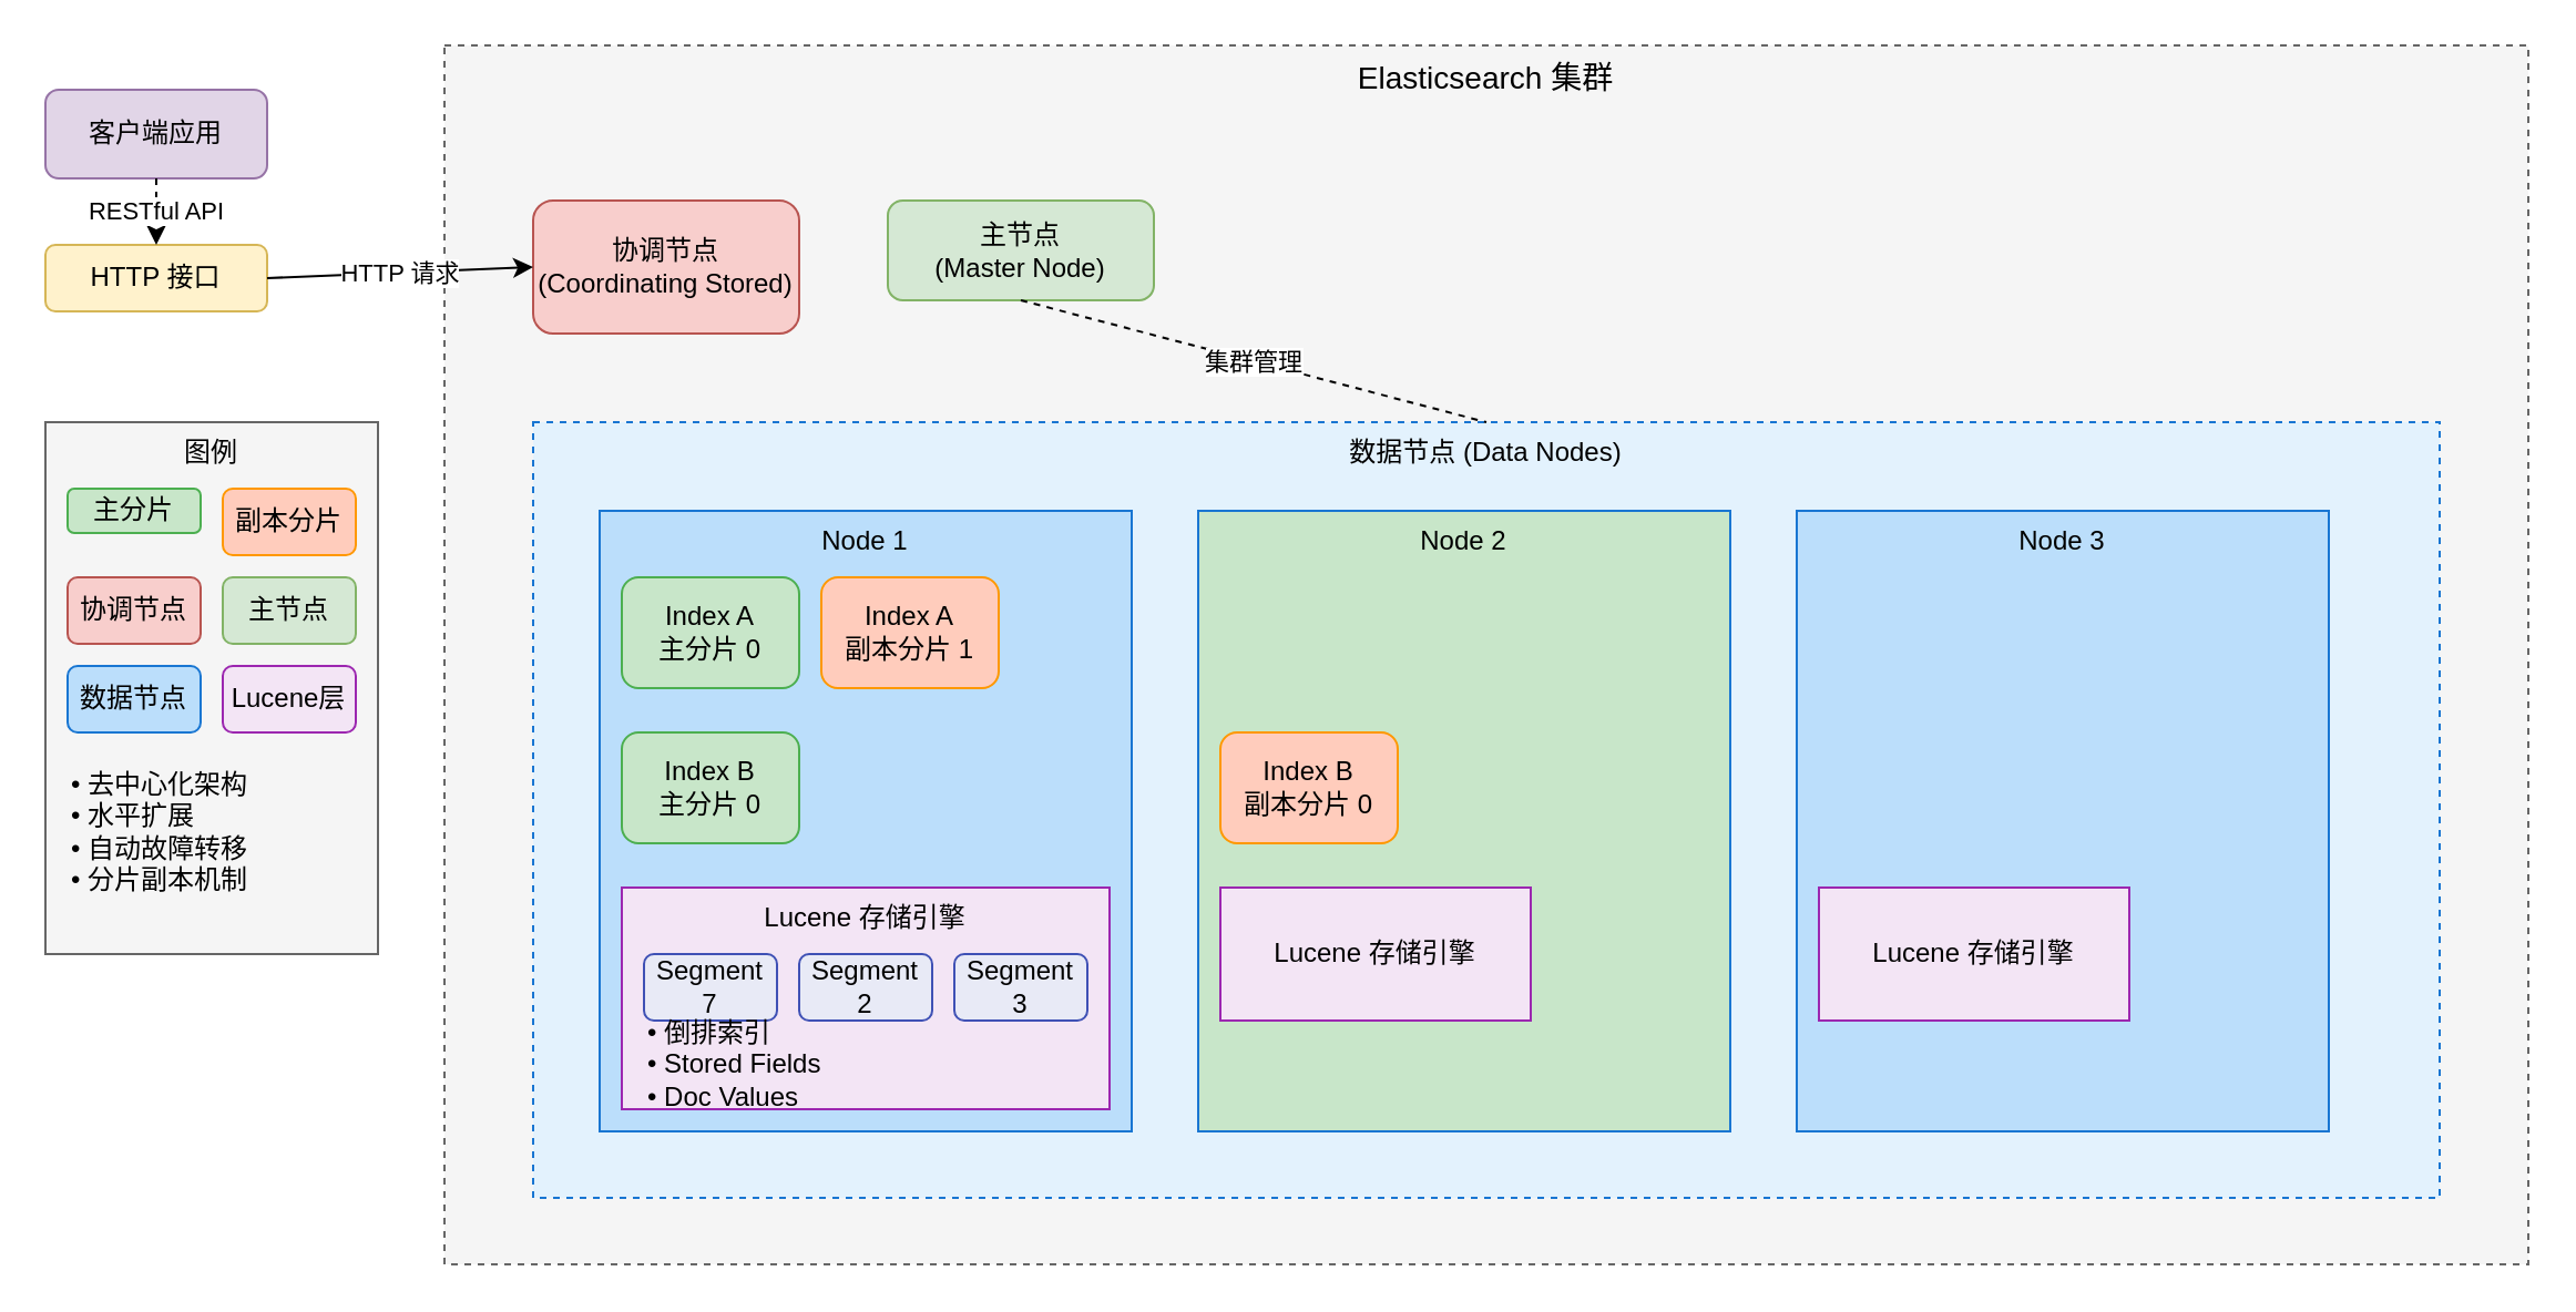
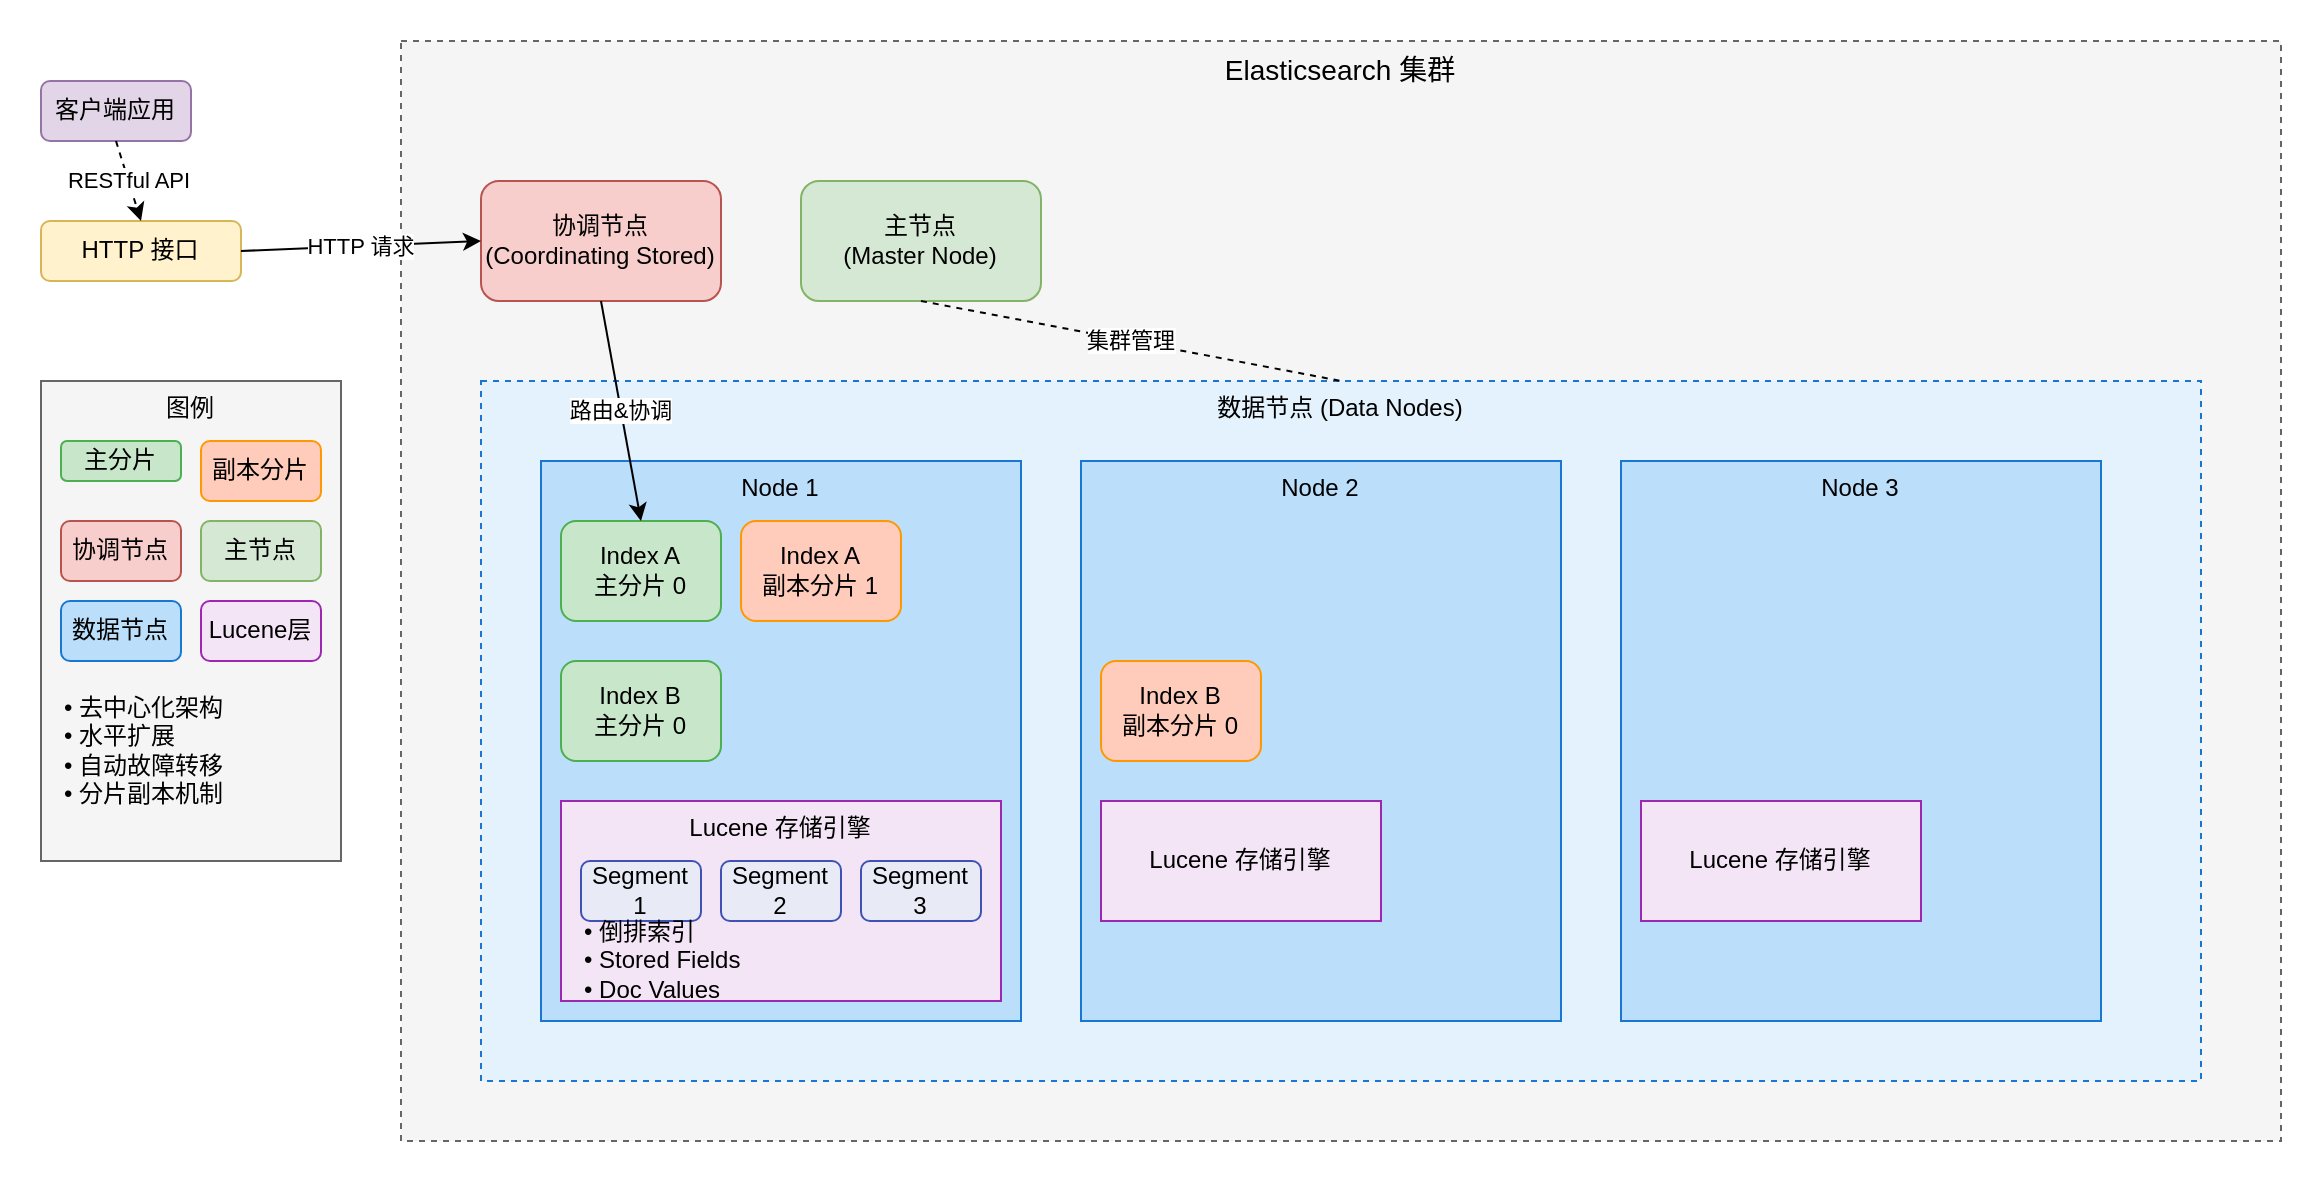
- <mxCell id="2" value="客户端应用" style="rounded=1;whiteSpace=wrap;html=1;fillColor=#e1d5e7;strokeColor=#9673a6;" parent="1" vertex="1"><mxGeometry x="20" y="40" width="100" height="40" as="geometry" /></mxCell>
+ <mxCell id="2" value="客户端应用" style="rounded=1;whiteSpace=wrap;html=1;fillColor=#e1d5e7;strokeColor=#9673a6;" parent="1" vertex="1"><mxGeometry x="20" y="40" width="75" height="30" as="geometry" /></mxCell>
- <mxCell id="6" value="主节点&#10;(Master Node)" style="rounded=1;whiteSpace=wrap;html=1;fillColor=#d5e8d4;strokeColor=#82b366;" parent="1" vertex="1"><mxGeometry x="400" y="90" width="120" height="45" as="geometry" /></mxCell>
+ <mxCell id="6" value="主节点&#10;(Master Node)" style="rounded=1;whiteSpace=wrap;html=1;fillColor=#d5e8d4;strokeColor=#82b366;" parent="1" vertex="1"><mxGeometry x="400" y="90" width="120" height="60" as="geometry" /></mxCell>
+ <mxCell id="23" value="路由&amp;协调" style="endArrow=classic;html=1;exitX=0.5;exitY=1;exitDx=0;exitDy=0;entryX=0.5;entryY=0;entryDx=0;entryDy=0;" parent="1" source="5" target="11" edge="1"><mxGeometry relative="1" as="geometry" /></mxCell>
- <mxCell id="9" value="Node 2" style="rounded=0;whiteSpace=wrap;html=1;fillColor=#c8e6c9;strokeColor=#1976d2;verticalAlign=top;" parent="1" vertex="1"><mxGeometry x="540" y="230" width="240" height="280" as="geometry" /></mxCell>
+ <mxCell id="9" value="Node 2" style="rounded=0;whiteSpace=wrap;html=1;fillColor=#bbdefb;strokeColor=#1976d2;verticalAlign=top;" parent="1" vertex="1"><mxGeometry x="540" y="230" width="240" height="280" as="geometry" /></mxCell>
- <mxCell id="16" value="Segment 7" style="rounded=1;whiteSpace=wrap;html=1;fillColor=#e8eaf6;strokeColor=#3f51b5;" parent="1" vertex="1"><mxGeometry x="290" y="430" width="60" height="30" as="geometry" /></mxCell>
+ <mxCell id="16" value="Segment 1" style="rounded=1;whiteSpace=wrap;html=1;fillColor=#e8eaf6;strokeColor=#3f51b5;" parent="1" vertex="1"><mxGeometry x="290" y="430" width="60" height="30" as="geometry" /></mxCell>
